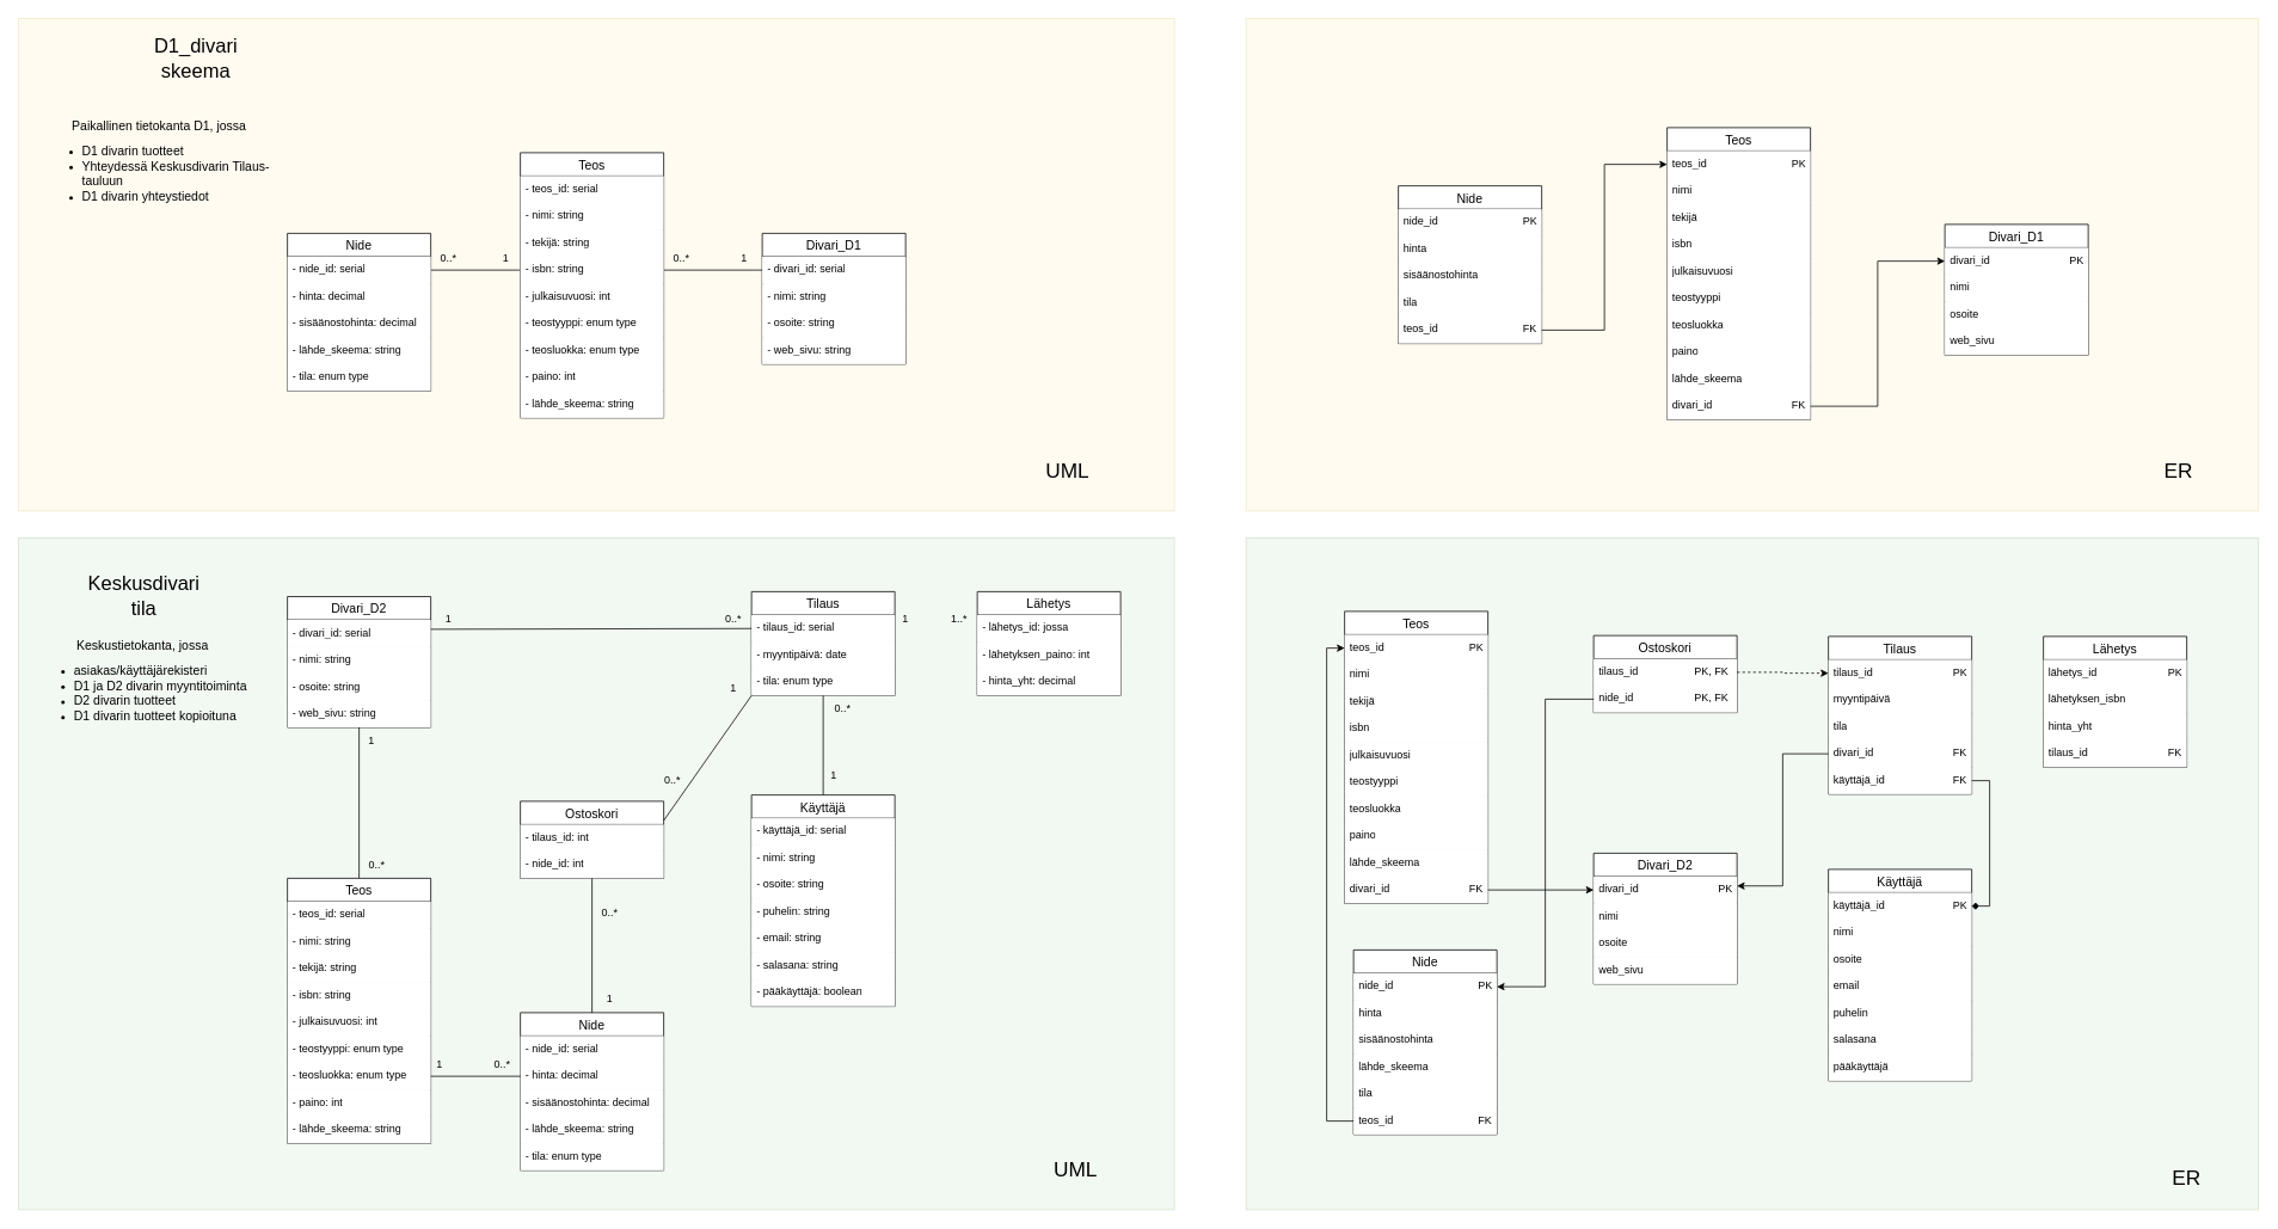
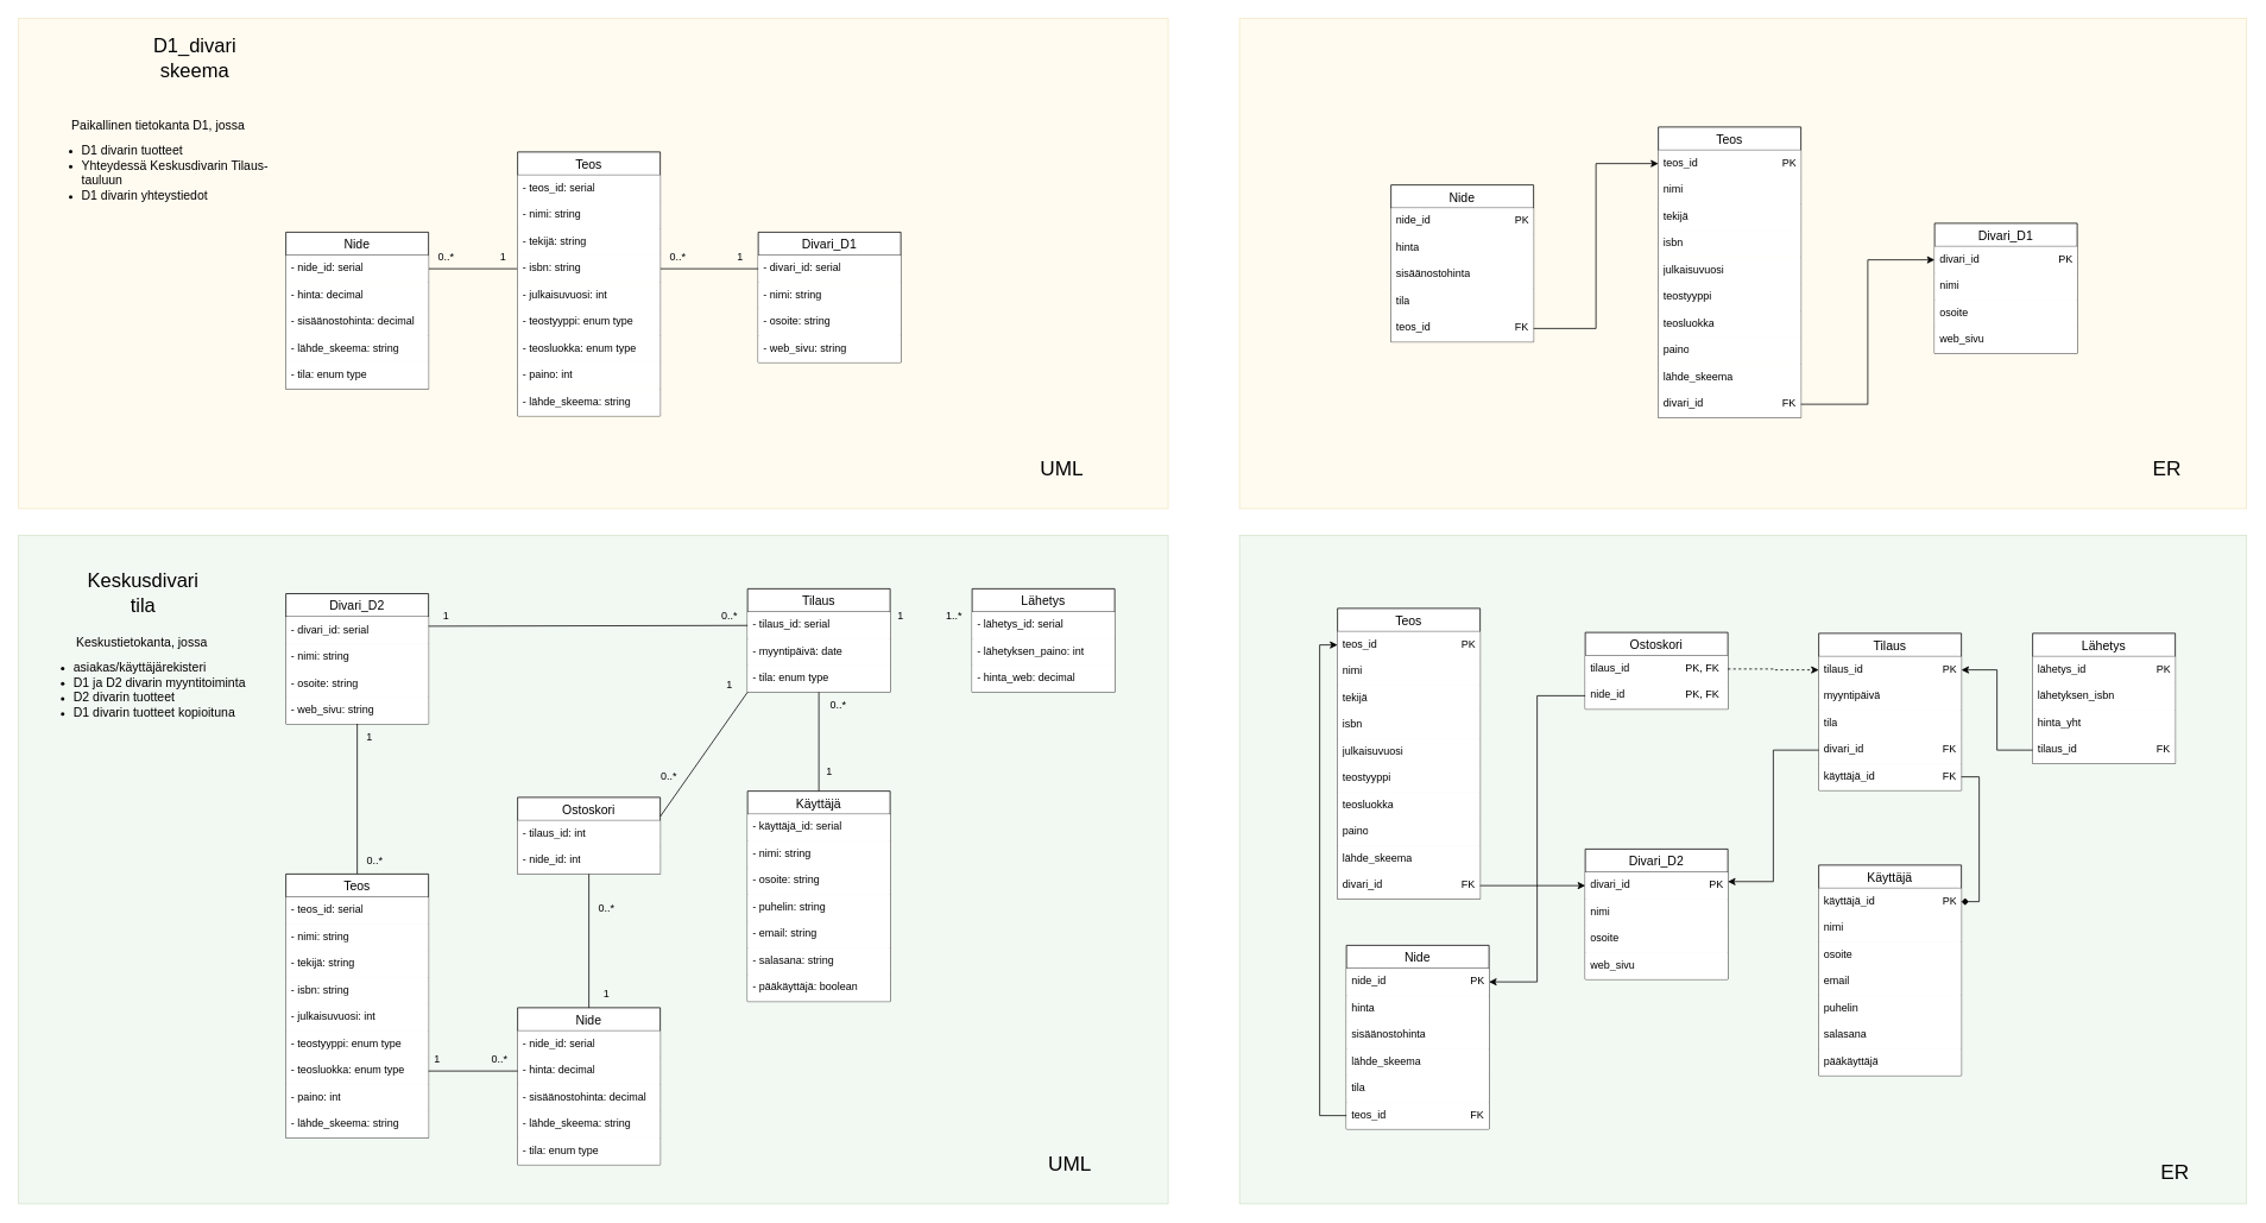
- <mxCell id="100" value="- lähetys_id: jossa" style="text;spacingLeft=4;spacingRight=4;overflow=hidden;rotatable=0;points=[[0,0.5],[1,0.5]];portConstraint=eastwest;fontSize=12;whiteSpace=wrap;html=1;fillColor=default;" parent="99" vertex="1"><mxGeometry y="26" width="160" height="30" as="geometry" /></mxCell>
+ <mxCell id="100" value="- lähetys_id: serial" style="text;spacingLeft=4;spacingRight=4;overflow=hidden;rotatable=0;points=[[0,0.5],[1,0.5]];portConstraint=eastwest;fontSize=12;whiteSpace=wrap;html=1;fillColor=default;" parent="99" vertex="1"><mxGeometry y="26" width="160" height="30" as="geometry" /></mxCell>
- <mxCell id="102" value="- hinta_yht: decimal" style="text;spacingLeft=4;spacingRight=4;overflow=hidden;rotatable=0;points=[[0,0.5],[1,0.5]];portConstraint=eastwest;fontSize=12;whiteSpace=wrap;html=1;fillColor=default;" parent="99" vertex="1"><mxGeometry y="86" width="160" height="30" as="geometry" /></mxCell>
+ <mxCell id="102" value="- hinta_web: decimal" style="text;spacingLeft=4;spacingRight=4;overflow=hidden;rotatable=0;points=[[0,0.5],[1,0.5]];portConstraint=eastwest;fontSize=12;whiteSpace=wrap;html=1;fillColor=default;" parent="99" vertex="1"><mxGeometry y="86" width="160" height="30" as="geometry" /></mxCell>
+ <mxCell id="171" style="edgeStyle=orthogonalEdgeStyle;rounded=0;orthogonalLoop=1;jettySize=auto;html=1;entryX=1;entryY=0.5;entryDx=0;entryDy=0;" parent="1" source="170" target="46" edge="1"><mxGeometry relative="1" as="geometry" /></mxCell>
